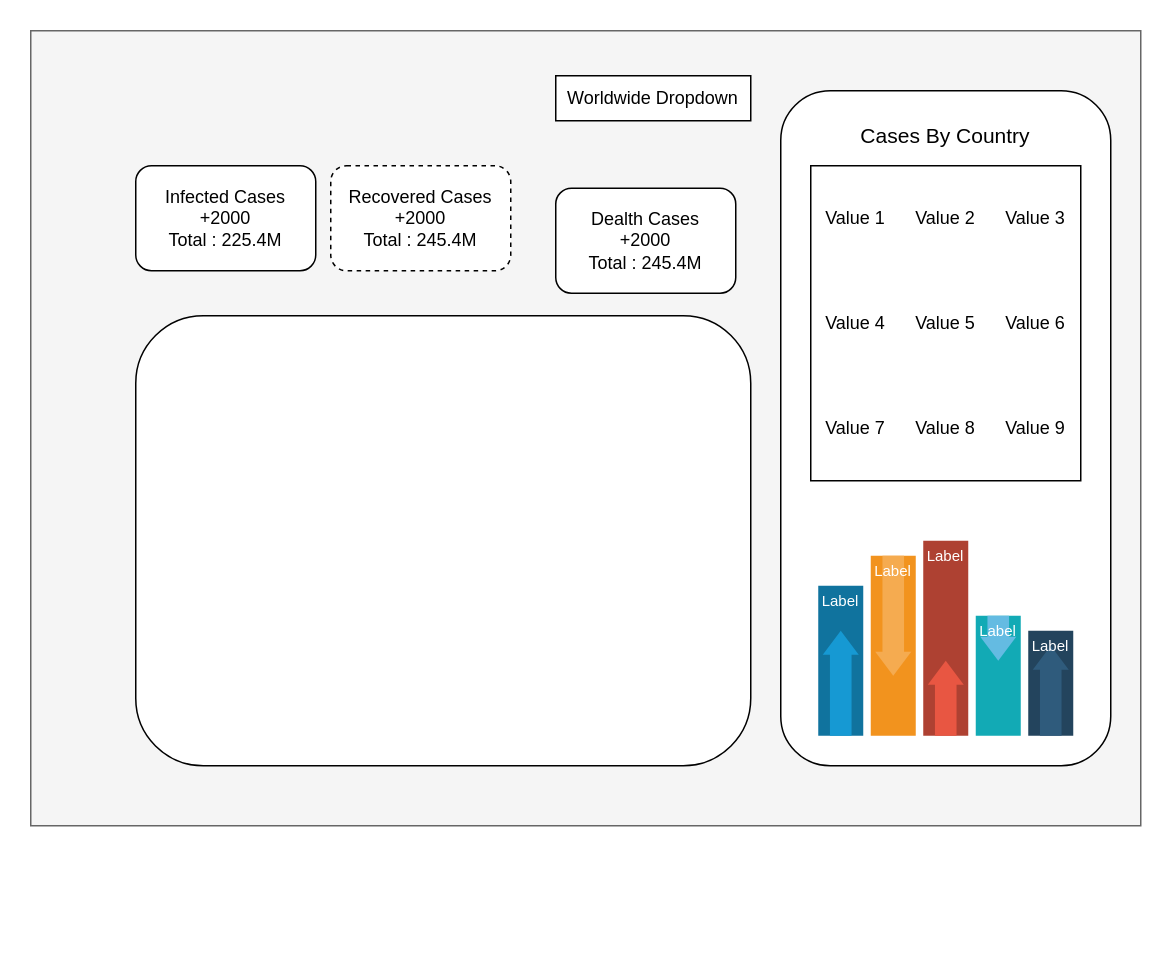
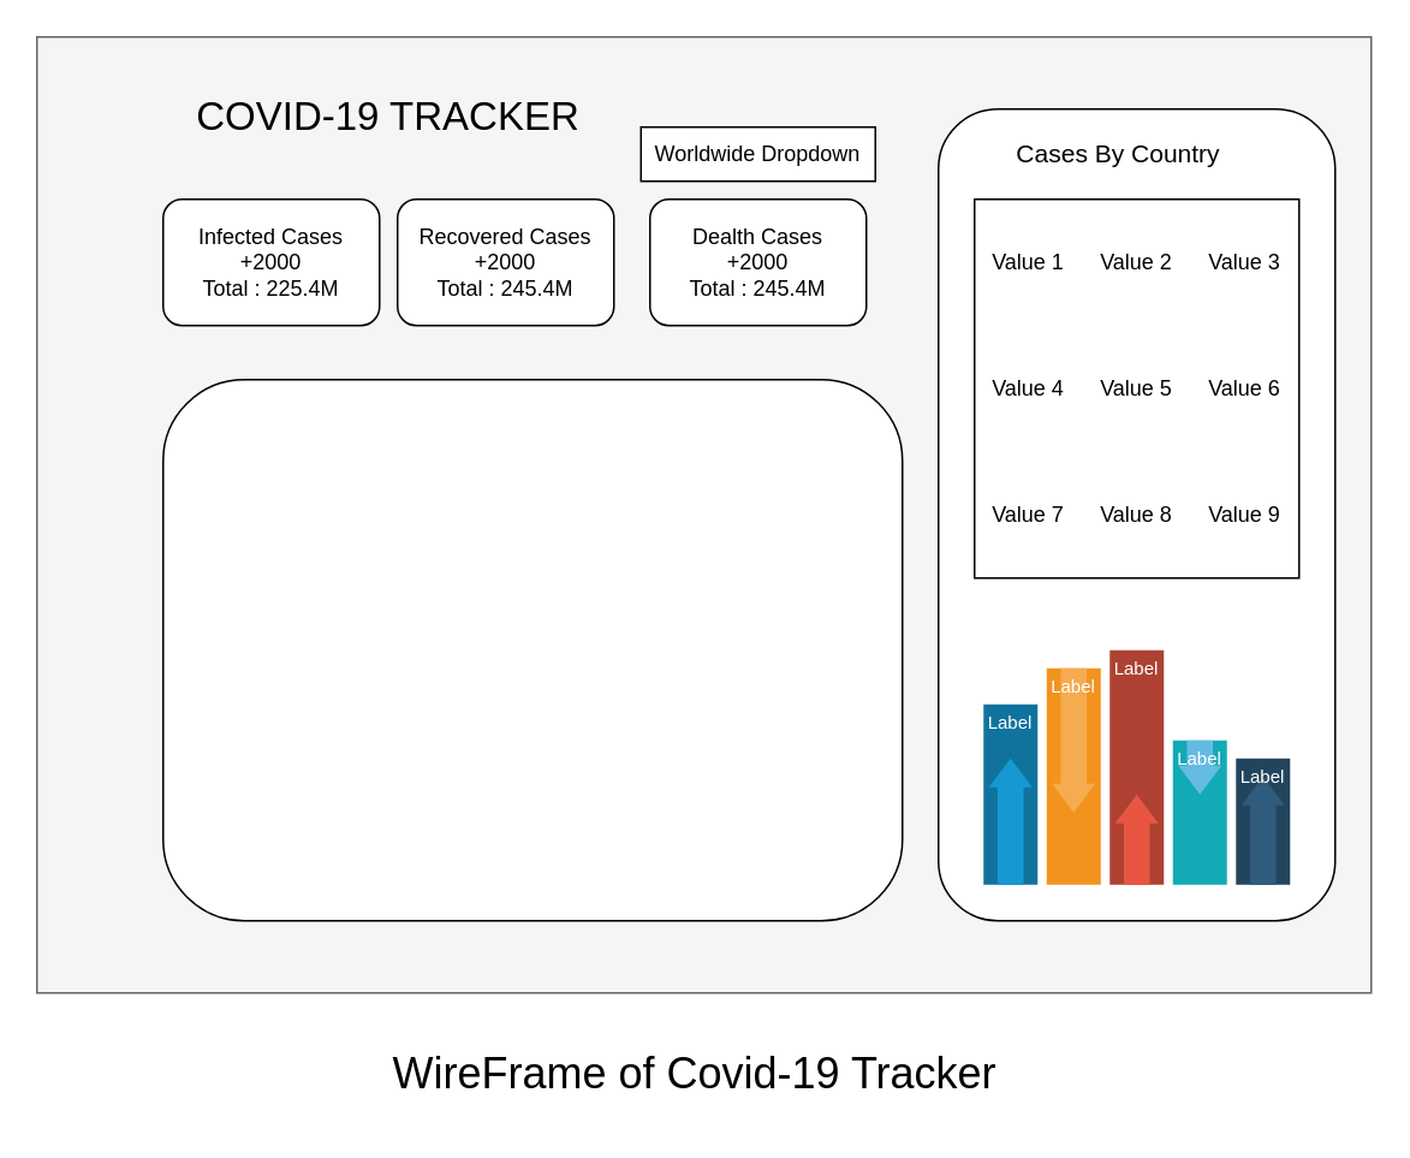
+ <mxCell id="4" value="&lt;font style=&quot;font-size: 22px&quot;&gt;COVID-19 TRACKER&lt;/font&gt;" style="text;html=1;strokeColor=none;fillColor=none;align=center;verticalAlign=middle;whiteSpace=wrap;rounded=0;sketch=0;" vertex="1" parent="1"><mxGeometry x="90" y="50" width="250" height="30" as="geometry" /></mxCell>
- <mxCell id="3" value="Worldwide Dropdown" style="rounded=0;whiteSpace=wrap;html=1;sketch=0;" vertex="1" parent="1"><mxGeometry x="370" y="50" width="130" height="30" as="geometry" /></mxCell>
+ <mxCell id="3" value="Worldwide Dropdown" style="rounded=0;whiteSpace=wrap;html=1;sketch=0;" vertex="1" parent="1"><mxGeometry x="355" y="70" width="130" height="30" as="geometry" /></mxCell>
- <mxCell id="11" value="&lt;font style=&quot;font-size: 14px&quot;&gt;Cases By Country&lt;/font&gt;" style="text;html=1;strokeColor=none;fillColor=none;align=center;verticalAlign=middle;whiteSpace=wrap;rounded=0;sketch=0;" vertex="1" parent="1"><mxGeometry x="570" y="80" width="120" height="20" as="geometry" /></mxCell>
+ <mxCell id="11" value="&lt;font style=&quot;font-size: 14px&quot;&gt;Cases By Country&lt;/font&gt;" style="text;html=1;strokeColor=none;fillColor=none;align=center;verticalAlign=middle;whiteSpace=wrap;rounded=0;sketch=0;" vertex="1" parent="1"><mxGeometry x="560" y="75" width="120" height="20" as="geometry" /></mxCell>
- <mxCell id="6" value="&lt;span&gt;Recovered Cases&lt;/span&gt;&lt;br&gt;&lt;span&gt;+2000&lt;/span&gt;&lt;br&gt;&lt;span&gt;Total : 245.4M&lt;/span&gt;" style="rounded=1;whiteSpace=wrap;html=1;sketch=0;dashed=1;" vertex="1" parent="1"><mxGeometry x="220" y="110" width="120" height="70" as="geometry" /></mxCell>
+ <mxCell id="6" value="&lt;span&gt;Recovered Cases&lt;/span&gt;&lt;br&gt;&lt;span&gt;+2000&lt;/span&gt;&lt;br&gt;&lt;span&gt;Total : 245.4M&lt;/span&gt;" style="rounded=1;whiteSpace=wrap;html=1;sketch=0;" vertex="1" parent="1"><mxGeometry x="220" y="110" width="120" height="70" as="geometry" /></mxCell>
- <mxCell id="7" value="&lt;span&gt;Dealth Cases&lt;/span&gt;&lt;br&gt;&lt;span&gt;+2000&lt;/span&gt;&lt;br&gt;&lt;span&gt;Total : 245.4M&lt;/span&gt;" style="rounded=1;whiteSpace=wrap;html=1;sketch=0;" vertex="1" parent="1"><mxGeometry x="370" y="125" width="120" height="70" as="geometry" /></mxCell>
+ <mxCell id="7" value="&lt;span&gt;Dealth Cases&lt;/span&gt;&lt;br&gt;&lt;span&gt;+2000&lt;/span&gt;&lt;br&gt;&lt;span&gt;Total : 245.4M&lt;/span&gt;" style="rounded=1;whiteSpace=wrap;html=1;sketch=0;" vertex="1" parent="1"><mxGeometry x="360" y="110" width="120" height="70" as="geometry" /></mxCell>
+ <mxCell id="28" value="&lt;font style=&quot;font-size: 24px&quot;&gt;WireFrame of Covid-19 Tracker&lt;/font&gt;" style="text;html=1;strokeColor=none;fillColor=none;align=center;verticalAlign=middle;whiteSpace=wrap;rounded=0;sketch=0;" vertex="1" parent="1"><mxGeometry x="210" y="570" width="350" height="50" as="geometry" /></mxCell>
